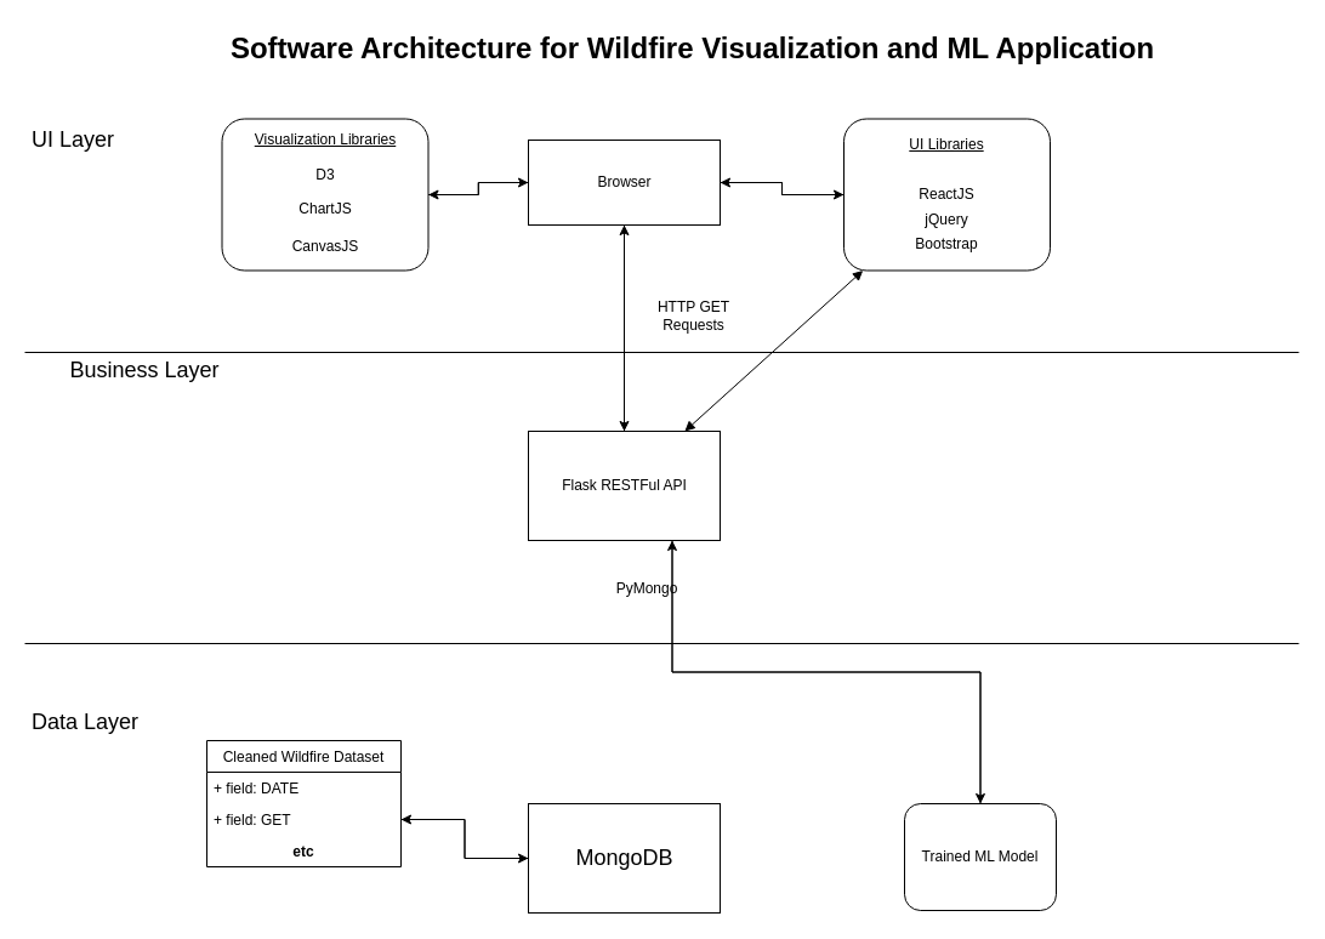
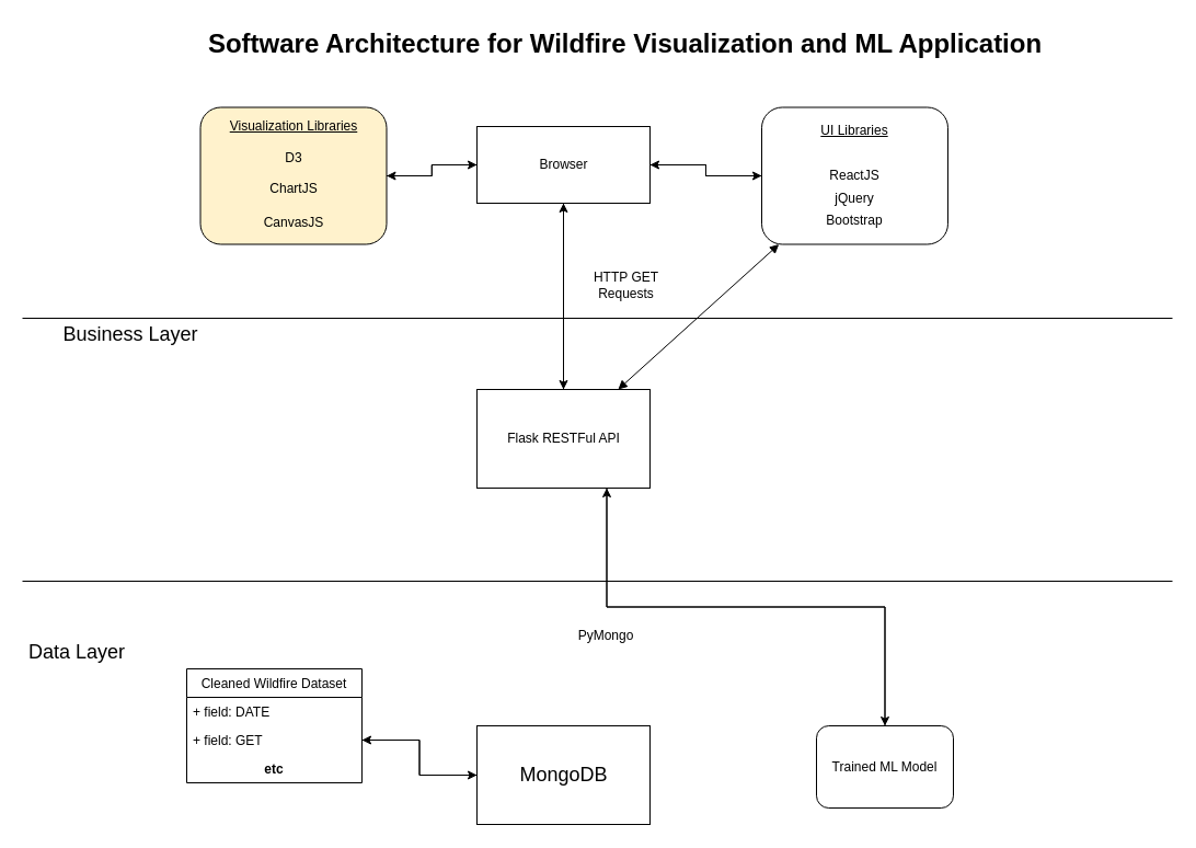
- <mxCell id="2" value="&lt;font style=&quot;font-size: 18px&quot;&gt;UI Layer&lt;/font&gt;" style="text;html=1;strokeColor=none;fillColor=none;align=center;verticalAlign=middle;whiteSpace=wrap;rounded=0;" vertex="1" parent="1"><mxGeometry x="20" y="100" width="80" height="30" as="geometry" /></mxCell>
- <mxCell id="30" value="&lt;p style=&quot;line-height: 120%&quot;&gt;&lt;u&gt;Visualization Libraries&lt;/u&gt;&lt;br&gt;&lt;br&gt;D3&lt;/p&gt;&lt;p style=&quot;line-height: 160%&quot;&gt;ChartJS&lt;/p&gt;&lt;p style=&quot;line-height: 160%&quot;&gt;CanvasJS&lt;br&gt;&lt;/p&gt;" style="rounded=1;whiteSpace=wrap;html=1;" vertex="1" parent="1"><mxGeometry x="182.5" y="97.5" width="170" height="125" as="geometry" /></mxCell>
+ <mxCell id="30" value="&lt;p style=&quot;line-height: 120%&quot;&gt;&lt;u&gt;Visualization Libraries&lt;/u&gt;&lt;br&gt;&lt;br&gt;D3&lt;/p&gt;&lt;p style=&quot;line-height: 160%&quot;&gt;ChartJS&lt;/p&gt;&lt;p style=&quot;line-height: 160%&quot;&gt;CanvasJS&lt;br&gt;&lt;/p&gt;" style="rounded=1;whiteSpace=wrap;html=1;fillColor=#fff2cc;" vertex="1" parent="1"><mxGeometry x="182.5" y="97.5" width="170" height="125" as="geometry" /></mxCell>
- <mxCell id="14" value="PyMongo" style="text;html=1;strokeColor=none;fillColor=none;align=center;verticalAlign=middle;whiteSpace=wrap;rounded=0;" vertex="1" parent="1"><mxGeometry x="510" y="475" width="46" height="20" as="geometry" /></mxCell>
+ <mxCell id="14" value="PyMongo" style="text;html=1;strokeColor=none;fillColor=none;align=center;verticalAlign=middle;whiteSpace=wrap;rounded=0;" vertex="1" parent="1"><mxGeometry x="530" y="570" width="46" height="20" as="geometry" /></mxCell>
- <mxCell id="24" value="Trained ML Model" style="rounded=1;whiteSpace=wrap;html=1;" vertex="1" parent="1"><mxGeometry x="745" y="662" width="125" height="88" as="geometry" /></mxCell>
+ <mxCell id="24" value="Trained ML Model" style="rounded=1;whiteSpace=wrap;html=1;" vertex="1" parent="1"><mxGeometry x="745" y="662" width="125" height="75" as="geometry" /></mxCell>
